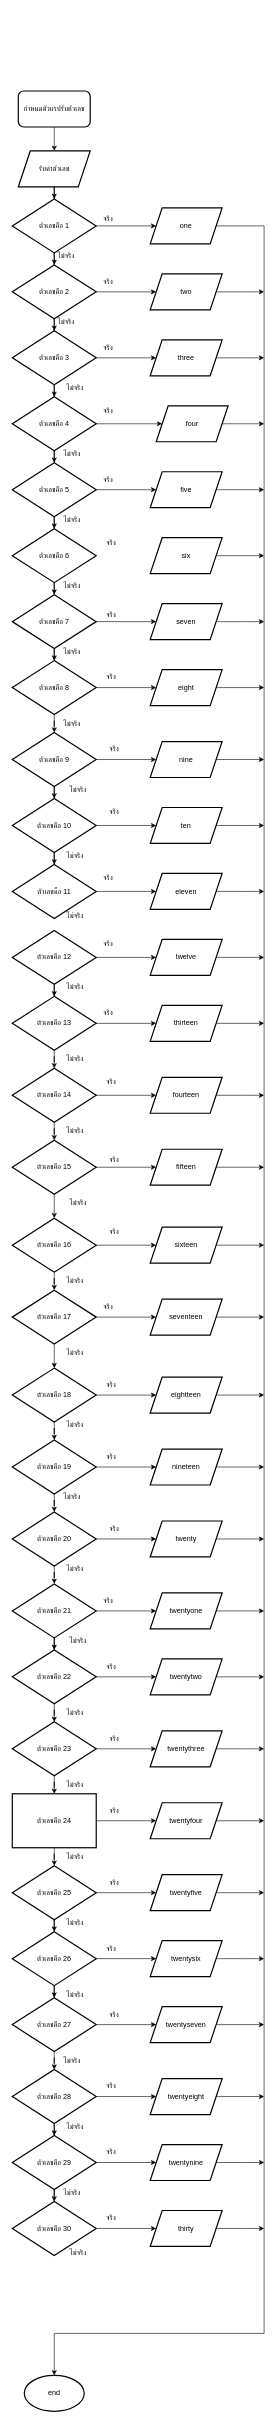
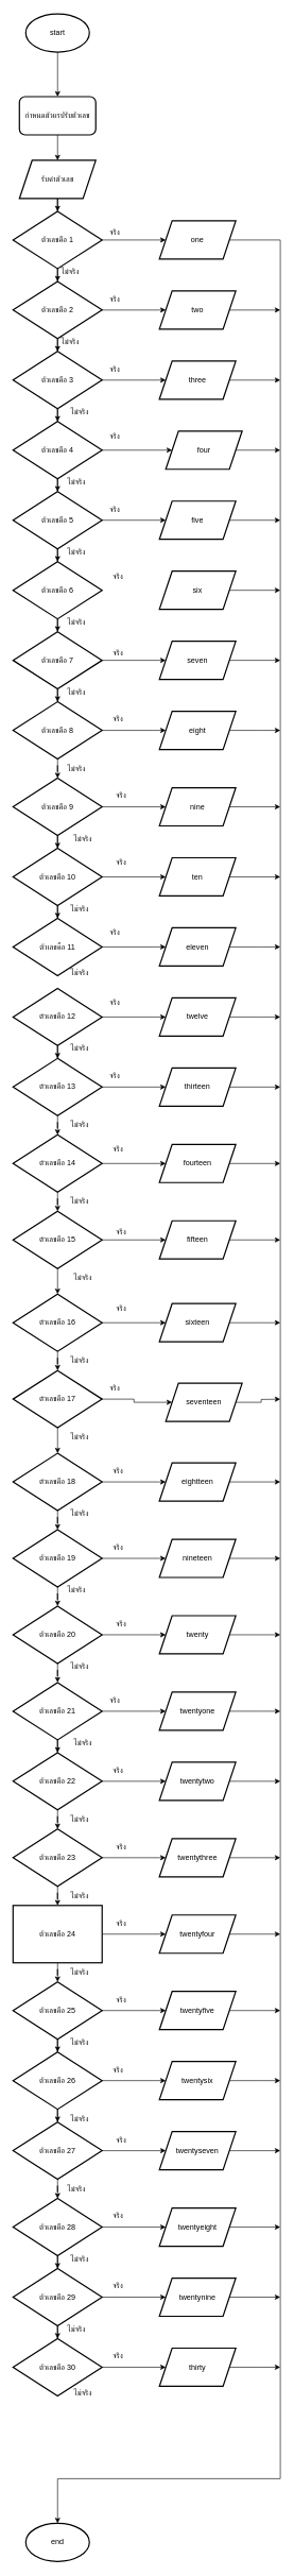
+ <mxCell id="3" value="start" style="strokeWidth=2;html=1;shape=mxgraph.flowchart.start_1;whiteSpace=wrap;" vertex="1" parent="1"><mxGeometry x="40" y="20" width="100" height="60" as="geometry" /></mxCell>
+ <mxCell id="2" value="" style="edgeStyle=orthogonalEdgeStyle;rounded=0;orthogonalLoop=1;jettySize=auto;html=1;" edge="1" parent="1" source="3" target="5"><mxGeometry relative="1" as="geometry" /></mxCell>
- <mxCell id="159" value="seventeen" style="shape=parallelogram;perimeter=parallelogramPerimeter;whiteSpace=wrap;html=1;fixedSize=1;strokeWidth=2;" vertex="1" parent="1"><mxGeometry x="250" y="2165" width="120" height="60" as="geometry" /></mxCell>
+ <mxCell id="159" value="seventeen" style="shape=parallelogram;perimeter=parallelogramPerimeter;whiteSpace=wrap;html=1;fixedSize=1;strokeWidth=2;" vertex="1" parent="1"><mxGeometry x="260" y="2170" width="120" height="60" as="geometry" /></mxCell>
